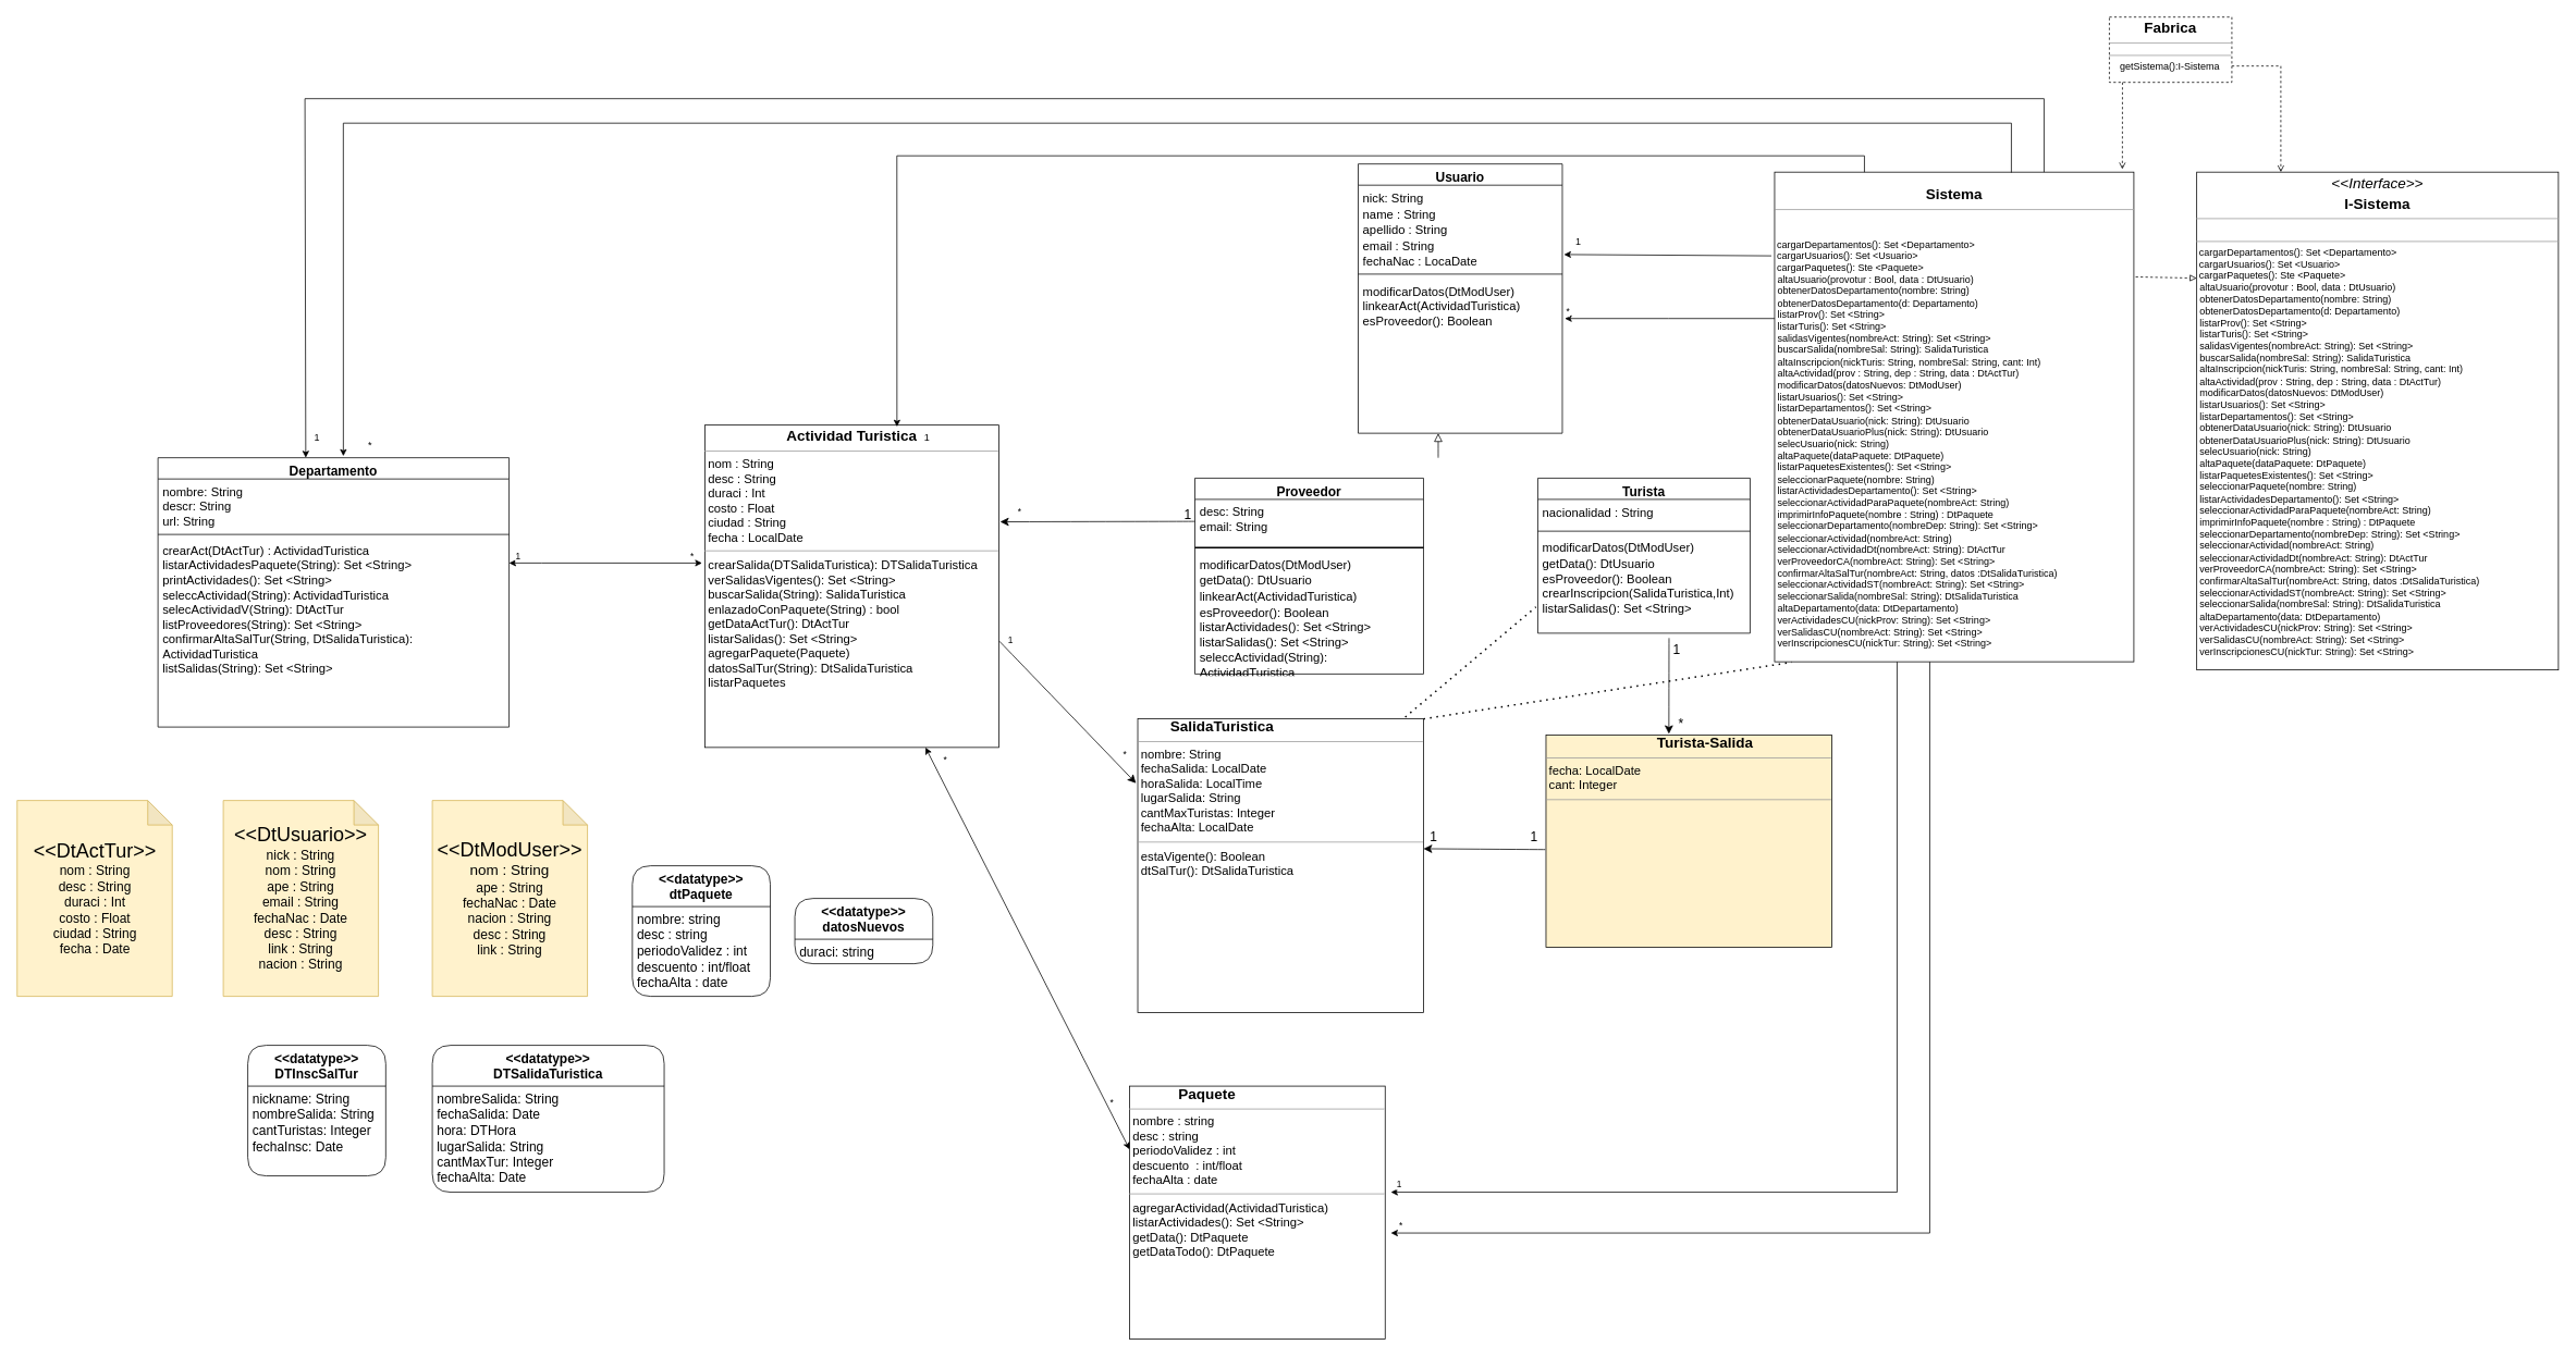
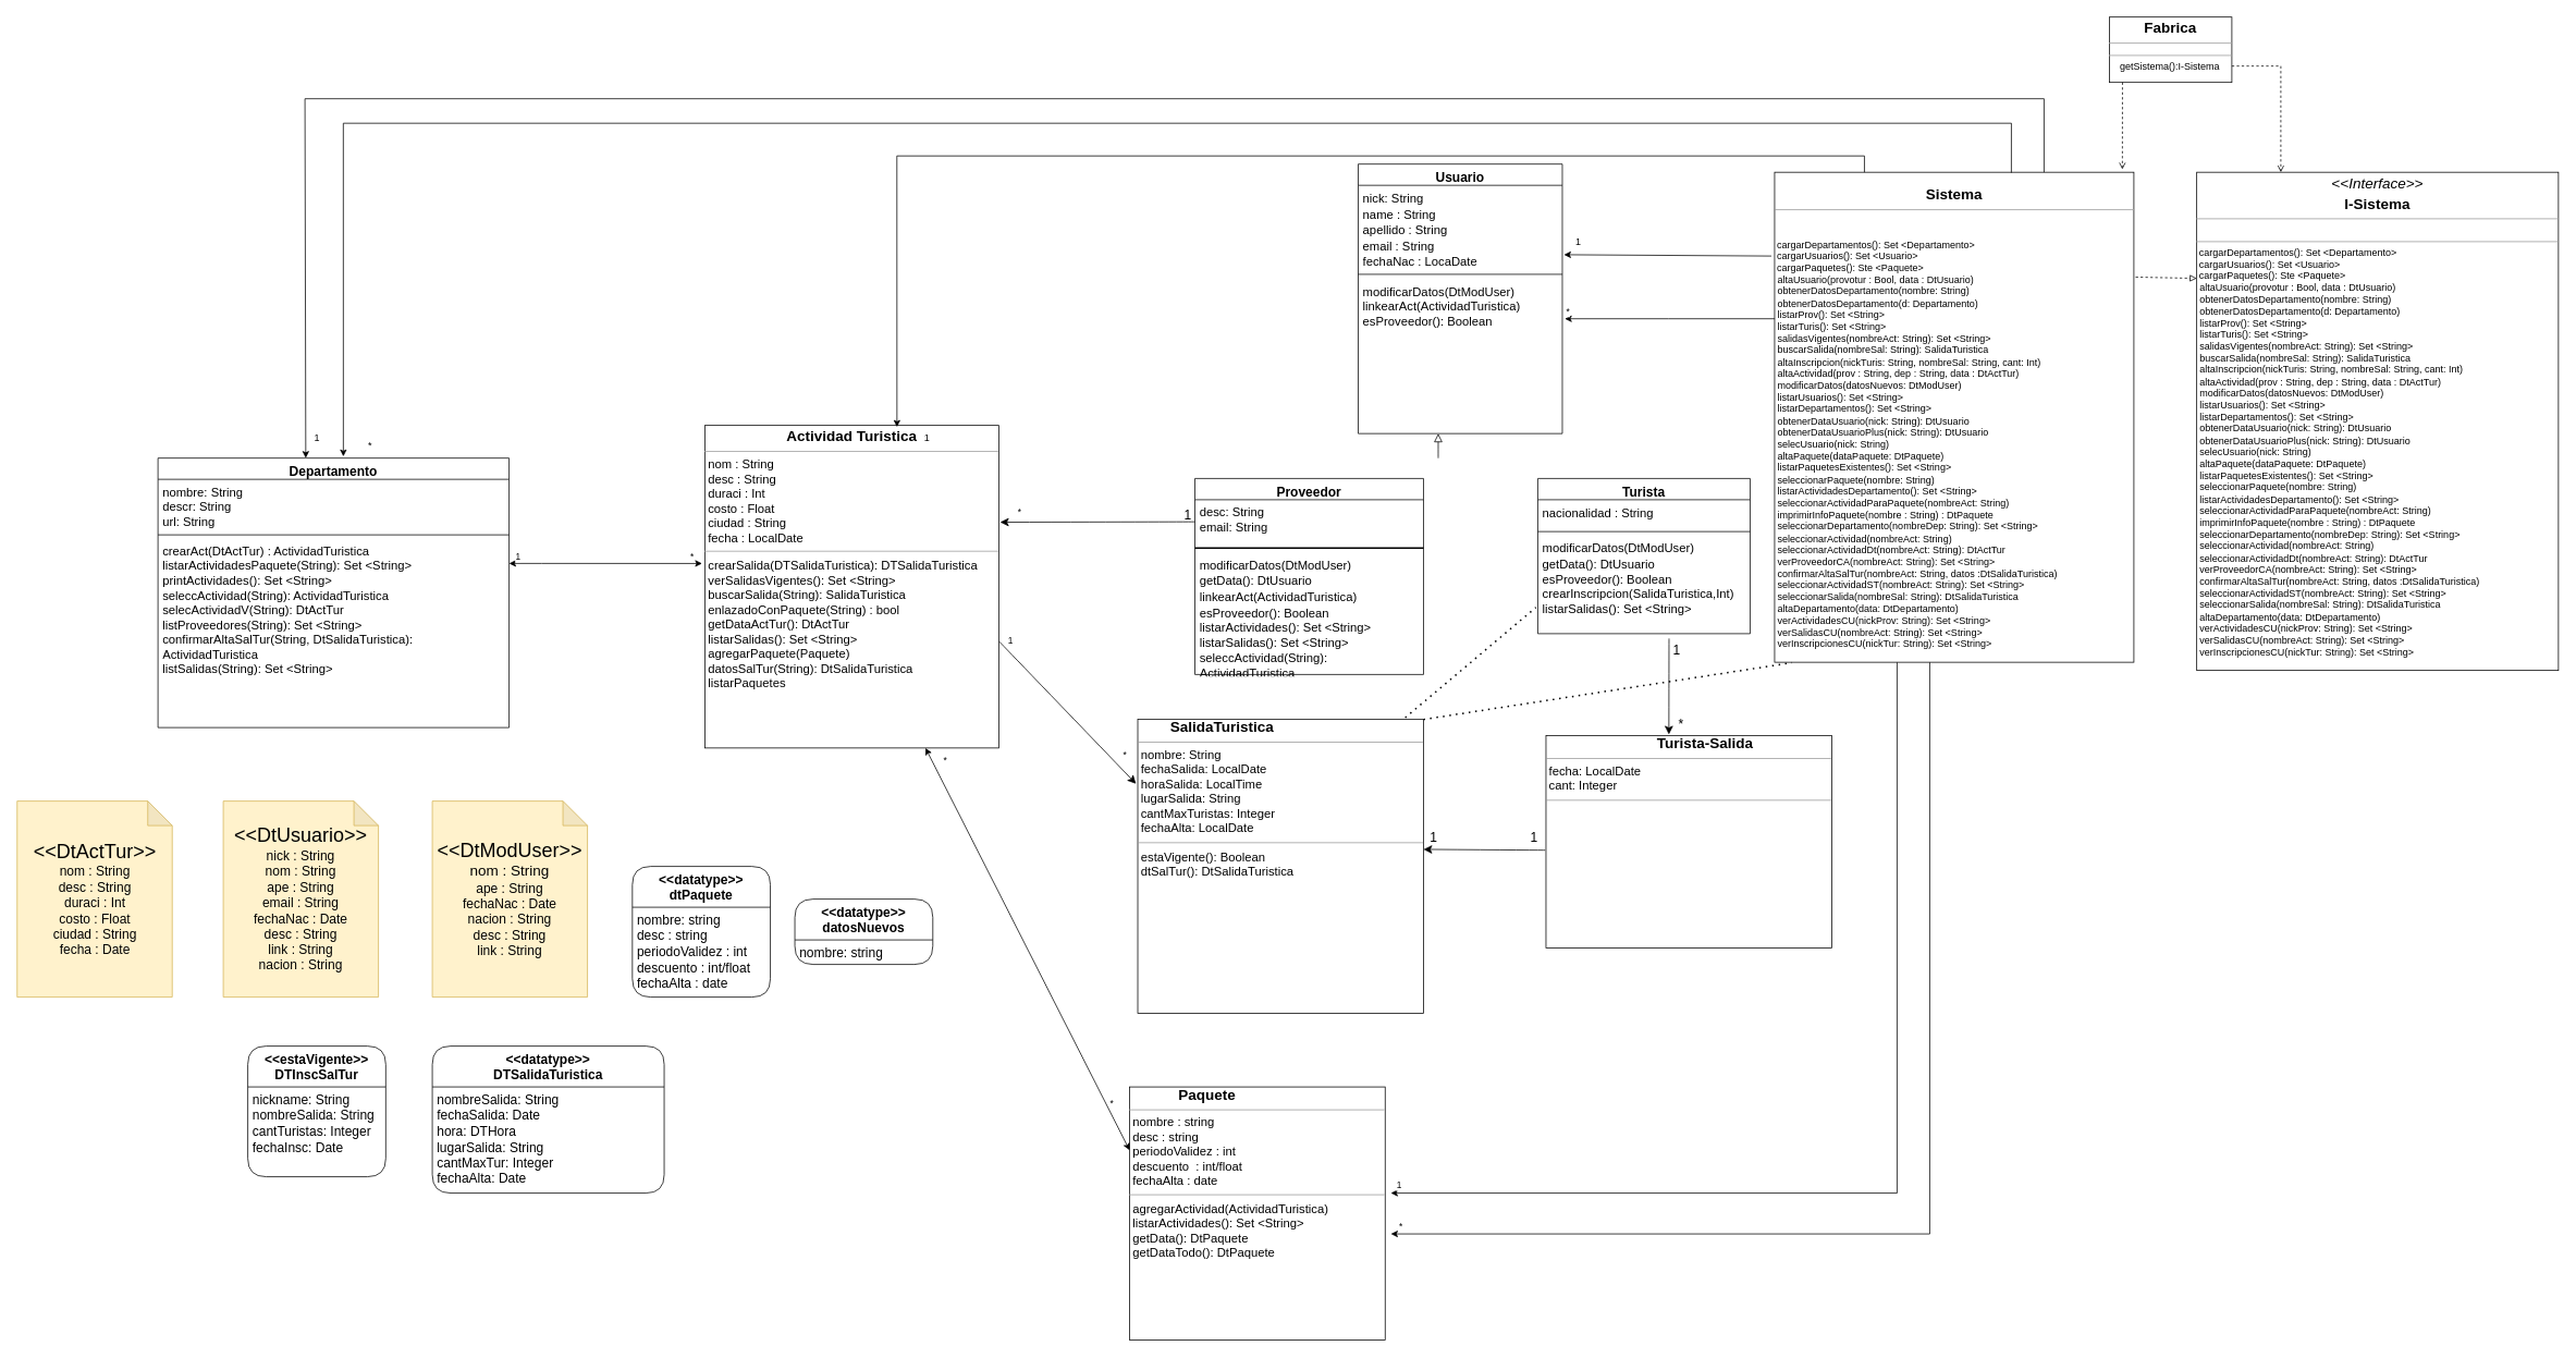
- <mxCell id="66" value="&lt;p style=&quot;margin:0px;margin-top:4px;text-align:center;&quot;&gt;&lt;b&gt;&lt;font style=&quot;font-size: 18px;&quot;&gt;Fabrica&lt;/font&gt;&lt;/b&gt;&lt;/p&gt;&lt;hr size=&quot;1&quot;&gt;&lt;div style=&quot;height:2px;&quot;&gt;&lt;/div&gt;&lt;hr size=&quot;1&quot;&gt;&lt;div style=&quot;height:2px;&quot;&gt;&amp;nbsp; &amp;nbsp; getSistema():I-Sistema&lt;/div&gt;" style="verticalAlign=top;align=left;overflow=fill;fontSize=12;fontFamily=Helvetica;html=1;whiteSpace=wrap;dashed=1;" vertex="1" parent="1"><mxGeometry x="2583" y="20" width="150" height="80" as="geometry" /></mxCell>
+ <mxCell id="66" value="&lt;p style=&quot;margin:0px;margin-top:4px;text-align:center;&quot;&gt;&lt;b&gt;&lt;font style=&quot;font-size: 18px;&quot;&gt;Fabrica&lt;/font&gt;&lt;/b&gt;&lt;/p&gt;&lt;hr size=&quot;1&quot;&gt;&lt;div style=&quot;height:2px;&quot;&gt;&lt;/div&gt;&lt;hr size=&quot;1&quot;&gt;&lt;div style=&quot;height:2px;&quot;&gt;&amp;nbsp; &amp;nbsp; getSistema():I-Sistema&lt;/div&gt;" style="verticalAlign=top;align=left;overflow=fill;fontSize=12;fontFamily=Helvetica;html=1;whiteSpace=wrap;" vertex="1" parent="1"><mxGeometry x="2583" y="20" width="150" height="80" as="geometry" /></mxCell>
- <mxCell id="48" value="&lt;div align=&quot;center&quot;&gt;&lt;span style=&quot;font-size: 18px;&quot;&gt;&lt;b&gt;&lt;span style=&quot;&quot;&gt;&lt;span style=&quot;&quot;&gt;&amp;nbsp;&amp;nbsp;&amp;nbsp;&amp;nbsp;&lt;/span&gt;&lt;/span&gt;&lt;span style=&quot;&quot;&gt;&lt;span style=&quot;&quot;&gt;&amp;nbsp;&amp;nbsp;&amp;nbsp; &lt;/span&gt;&lt;/span&gt;Turista-Salida&lt;/b&gt;&lt;/span&gt;&lt;/div&gt;&lt;hr size=&quot;1&quot;&gt;&lt;p style=&quot;margin: 0px 0px 0px 4px; font-size: 15px;&quot;&gt;&lt;font style=&quot;font-size: 15px;&quot;&gt;fecha: LocalDate&lt;br&gt;&lt;/font&gt;&lt;/p&gt;&lt;p style=&quot;margin: 0px 0px 0px 4px; font-size: 15px;&quot;&gt;&lt;font style=&quot;font-size: 15px;&quot;&gt;cant: Integer&lt;font style=&quot;font-size: 15px;&quot;&gt;&lt;br&gt;&lt;/font&gt;&lt;/font&gt;&lt;/p&gt;&lt;hr style=&quot;font-size: 16px;&quot; size=&quot;1&quot;&gt;&lt;font style=&quot;font-size: 16px;&quot;&gt;&amp;nbsp;&lt;/font&gt; &lt;br&gt;&lt;div style=&quot;font-size: 16px;&quot;&gt;&amp;nbsp;&lt;/div&gt;&lt;div style=&quot;font-size: 16px;&quot;&gt;&lt;br&gt;&lt;/div&gt;" style="verticalAlign=top;align=left;overflow=fill;fontSize=12;fontFamily=Helvetica;html=1;whiteSpace=wrap;fillColor=#fff2cc;" vertex="1" parent="1"><mxGeometry x="1893" y="900" width="350" height="260" as="geometry" /></mxCell>
+ <mxCell id="48" value="&lt;div align=&quot;center&quot;&gt;&lt;span style=&quot;font-size: 18px;&quot;&gt;&lt;b&gt;&lt;span style=&quot;&quot;&gt;&lt;span style=&quot;&quot;&gt;&amp;nbsp;&amp;nbsp;&amp;nbsp;&amp;nbsp;&lt;/span&gt;&lt;/span&gt;&lt;span style=&quot;&quot;&gt;&lt;span style=&quot;&quot;&gt;&amp;nbsp;&amp;nbsp;&amp;nbsp; &lt;/span&gt;&lt;/span&gt;Turista-Salida&lt;/b&gt;&lt;/span&gt;&lt;/div&gt;&lt;hr size=&quot;1&quot;&gt;&lt;p style=&quot;margin: 0px 0px 0px 4px; font-size: 15px;&quot;&gt;&lt;font style=&quot;font-size: 15px;&quot;&gt;fecha: LocalDate&lt;br&gt;&lt;/font&gt;&lt;/p&gt;&lt;p style=&quot;margin: 0px 0px 0px 4px; font-size: 15px;&quot;&gt;&lt;font style=&quot;font-size: 15px;&quot;&gt;cant: Integer&lt;font style=&quot;font-size: 15px;&quot;&gt;&lt;br&gt;&lt;/font&gt;&lt;/font&gt;&lt;/p&gt;&lt;hr style=&quot;font-size: 16px;&quot; size=&quot;1&quot;&gt;&lt;font style=&quot;font-size: 16px;&quot;&gt;&amp;nbsp;&lt;/font&gt; &lt;br&gt;&lt;div style=&quot;font-size: 16px;&quot;&gt;&amp;nbsp;&lt;/div&gt;&lt;div style=&quot;font-size: 16px;&quot;&gt;&lt;br&gt;&lt;/div&gt;" style="verticalAlign=top;align=left;overflow=fill;fontSize=12;fontFamily=Helvetica;html=1;whiteSpace=wrap;" vertex="1" parent="1"><mxGeometry x="1893" y="900" width="350" height="260" as="geometry" /></mxCell>
- <mxCell id="47" value="duraci: string&lt;br&gt;" style="text;strokeColor=none;fillColor=none;align=left;verticalAlign=top;spacingLeft=4;spacingRight=4;overflow=hidden;rotatable=0;points=[[0,0.5],[1,0.5]];portConstraint=eastwest;whiteSpace=wrap;html=1;fontSize=16;" vertex="1" parent="46"><mxGeometry y="50" width="169" height="30" as="geometry" /></mxCell>
+ <mxCell id="47" value="nombre: string&lt;br&gt;" style="text;strokeColor=none;fillColor=none;align=left;verticalAlign=top;spacingLeft=4;spacingRight=4;overflow=hidden;rotatable=0;points=[[0,0.5],[1,0.5]];portConstraint=eastwest;whiteSpace=wrap;html=1;fontSize=16;" vertex="1" parent="46"><mxGeometry y="50" width="169" height="30" as="geometry" /></mxCell>
- <mxCell id="49" value="&amp;lt;&amp;lt;datatype&amp;gt;&amp;gt;&lt;br&gt;DTInscSalTur" style="swimlane;fontStyle=1;align=center;verticalAlign=top;childLayout=stackLayout;horizontal=1;startSize=50;horizontalStack=0;resizeParent=1;resizeParentMax=0;resizeLast=0;collapsible=1;marginBottom=0;whiteSpace=wrap;html=1;fontSize=16;rounded=1;fillColor=none;" vertex="1" parent="1"><mxGeometry x="303" y="1280" width="169" height="160" as="geometry" /></mxCell>
+ <mxCell id="49" value="&amp;lt;&amp;lt;estaVigente&amp;gt;&amp;gt;&lt;br&gt;DTInscSalTur" style="swimlane;fontStyle=1;align=center;verticalAlign=top;childLayout=stackLayout;horizontal=1;startSize=50;horizontalStack=0;resizeParent=1;resizeParentMax=0;resizeLast=0;collapsible=1;marginBottom=0;whiteSpace=wrap;html=1;fontSize=16;rounded=1;fillColor=none;" vertex="1" parent="1"><mxGeometry x="303" y="1280" width="169" height="160" as="geometry" /></mxCell>
